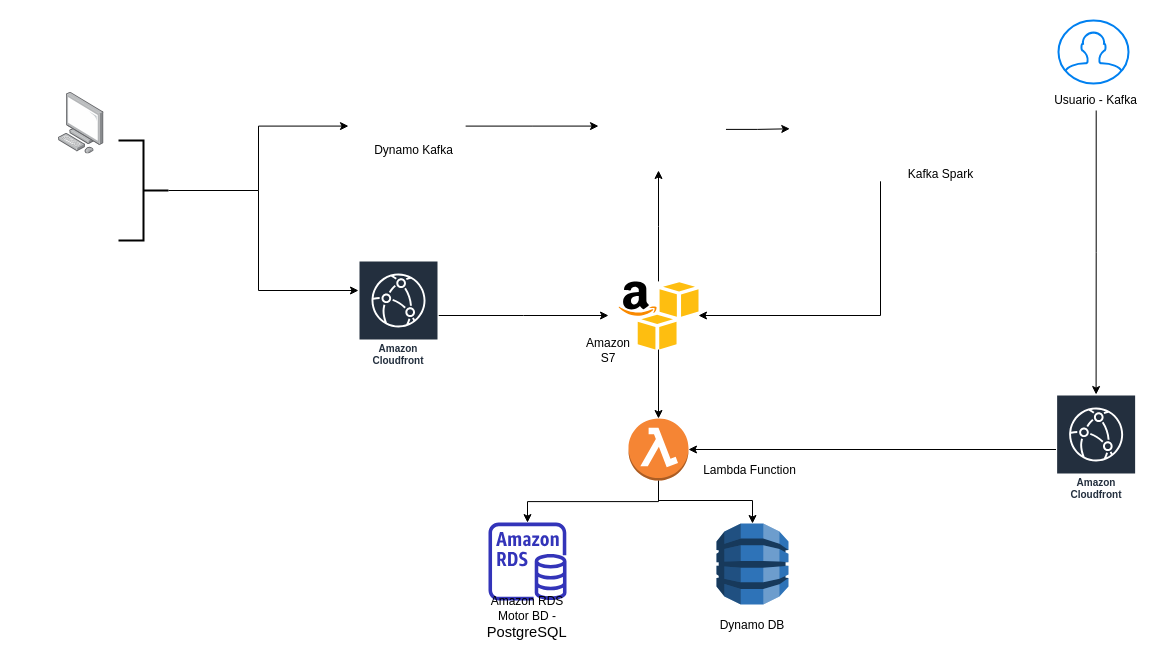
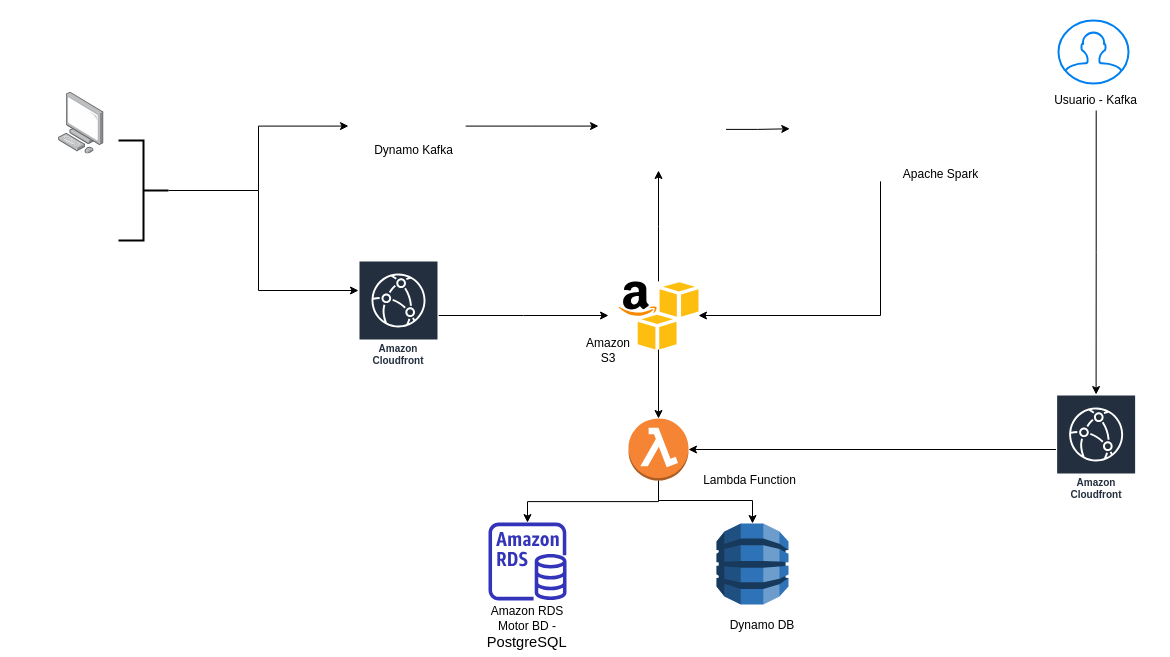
- <mxCell id="25" value="Kafka Spark" style="text;html=1;strokeColor=none;fillColor=none;align=center;verticalAlign=middle;whiteSpace=wrap;rounded=0;" parent="1" vertex="1"><mxGeometry x="898" y="164.15" width="84.75" height="20" as="geometry" /></mxCell>
+ <mxCell id="25" value="Apache Spark" style="text;html=1;strokeColor=none;fillColor=none;align=center;verticalAlign=middle;whiteSpace=wrap;rounded=0;" parent="1" vertex="1"><mxGeometry x="898" y="164.15" width="84.75" height="20" as="geometry" /></mxCell>
- <mxCell id="21" value="Amazon S7" style="text;html=1;strokeColor=none;fillColor=none;align=center;verticalAlign=middle;whiteSpace=wrap;rounded=0;" parent="1" vertex="1"><mxGeometry x="588" y="340" width="40" height="20" as="geometry" /></mxCell>
+ <mxCell id="21" value="Amazon S3" style="text;html=1;strokeColor=none;fillColor=none;align=center;verticalAlign=middle;whiteSpace=wrap;rounded=0;" parent="1" vertex="1"><mxGeometry x="588" y="340" width="40" height="20" as="geometry" /></mxCell>
- <mxCell id="23" value="Lambda Function" style="text;html=1;strokeColor=none;fillColor=none;align=center;verticalAlign=middle;whiteSpace=wrap;rounded=0;" parent="1" vertex="1"><mxGeometry x="698" y="460" width="103" height="20" as="geometry" /></mxCell>
+ <mxCell id="23" value="Lambda Function" style="text;html=1;strokeColor=none;fillColor=none;align=center;verticalAlign=middle;whiteSpace=wrap;rounded=0;" parent="1" vertex="1"><mxGeometry x="698" y="470" width="103" height="20" as="geometry" /></mxCell>
- <mxCell id="24" value="Amazon RDS&lt;br&gt;Motor BD -&amp;nbsp;&lt;span class=&quot;TextRun SCXW244818604 BCX8&quot; lang=&quot;ES-ES&quot; style=&quot;animation: 0s ease 0s 1 normal none running none ; appearance: none ; backface-visibility: visible ; background: none 0% 0% / auto repeat scroll padding-box border-box rgba(0 , 0 , 0 , 0) ; border: 0px none rgb(0 , 0 , 0) ; border-radius: 0px ; border-collapse: separate ; box-shadow: none ; box-sizing: content-box ; caption-side: top ; clear: none ; clip: auto ; content: normal ; cursor: text ; direction: ltr ; display: inline ; empty-cells: show ; float: none ; font-family: &amp;#34;wordvisi_msfontservice&amp;#34; , &amp;#34;calibri&amp;#34; , &amp;#34;calibri_embeddedfont&amp;#34; , &amp;#34;calibri_msfontservice&amp;#34; , sans-serif ; font-size: 14.667px ; height: auto ; line-height: 19.425px ; list-style: outside none disc ; margin: 0px ; max-height: none ; max-width: none ; min-height: 0px ; min-width: 0px ; opacity: 1 ; outline: rgb(0 , 0 , 0) none 0px ; overflow-wrap: break-word ; overflow: visible ; padding: 0px ; perspective: none ; perspective-origin: 0px 0px ; position: static ; resize: none ; speak: normal ; table-layout: auto ; text-align: justify ; text-overflow: clip ; text-shadow: none ; transform: none ; transform-origin: 0px 0px ; transform-style: flat ; transition: all 0s ease 0s ; unicode-bidi: normal ; vertical-align: baseline ; visibility: visible ; width: auto ; word-break: normal ; z-index: auto ; zoom: 1 ; border-spacing: 0px&quot;&gt;&lt;span class=&quot;NormalTextRun SCXW244818604 BCX8&quot; style=&quot;background-color: inherit&quot;&gt;PostgreSQL&amp;nbsp;&lt;/span&gt;&lt;/span&gt;" style="text;html=1;strokeColor=none;fillColor=none;align=center;verticalAlign=middle;whiteSpace=wrap;rounded=0;" parent="1" vertex="1"><mxGeometry x="457" y="600" width="140" height="35" as="geometry" /></mxCell>
+ <mxCell id="24" value="Amazon RDS&lt;br&gt;Motor BD -&amp;nbsp;&lt;span class=&quot;TextRun SCXW244818604 BCX8&quot; lang=&quot;ES-ES&quot; style=&quot;animation: 0s ease 0s 1 normal none running none ; appearance: none ; backface-visibility: visible ; background: none 0% 0% / auto repeat scroll padding-box border-box rgba(0 , 0 , 0 , 0) ; border: 0px none rgb(0 , 0 , 0) ; border-radius: 0px ; border-collapse: separate ; box-shadow: none ; box-sizing: content-box ; caption-side: top ; clear: none ; clip: auto ; content: normal ; cursor: text ; direction: ltr ; display: inline ; empty-cells: show ; float: none ; font-family: &amp;#34;wordvisi_msfontservice&amp;#34; , &amp;#34;calibri&amp;#34; , &amp;#34;calibri_embeddedfont&amp;#34; , &amp;#34;calibri_msfontservice&amp;#34; , sans-serif ; font-size: 14.667px ; height: auto ; line-height: 19.425px ; list-style: outside none disc ; margin: 0px ; max-height: none ; max-width: none ; min-height: 0px ; min-width: 0px ; opacity: 1 ; outline: rgb(0 , 0 , 0) none 0px ; overflow-wrap: break-word ; overflow: visible ; padding: 0px ; perspective: none ; perspective-origin: 0px 0px ; position: static ; resize: none ; speak: normal ; table-layout: auto ; text-align: justify ; text-overflow: clip ; text-shadow: none ; transform: none ; transform-origin: 0px 0px ; transform-style: flat ; transition: all 0s ease 0s ; unicode-bidi: normal ; vertical-align: baseline ; visibility: visible ; width: auto ; word-break: normal ; z-index: auto ; zoom: 1 ; border-spacing: 0px&quot;&gt;&lt;span class=&quot;NormalTextRun SCXW244818604 BCX8&quot; style=&quot;background-color: inherit&quot;&gt;PostgreSQL&amp;nbsp;&lt;/span&gt;&lt;/span&gt;" style="text;html=1;strokeColor=none;fillColor=none;align=center;verticalAlign=middle;whiteSpace=wrap;rounded=0;" parent="1" vertex="1"><mxGeometry x="457" y="610" width="140" height="35" as="geometry" /></mxCell>
- <mxCell id="22" value="Dynamo DB" style="text;html=1;strokeColor=none;fillColor=none;align=center;verticalAlign=middle;whiteSpace=wrap;rounded=0;" parent="1" vertex="1"><mxGeometry x="710" y="615" width="84" height="20" as="geometry" /></mxCell>
+ <mxCell id="22" value="Dynamo DB" style="text;html=1;strokeColor=none;fillColor=none;align=center;verticalAlign=middle;whiteSpace=wrap;rounded=0;" parent="1" vertex="1"><mxGeometry x="720" y="615" width="84" height="20" as="geometry" /></mxCell>
